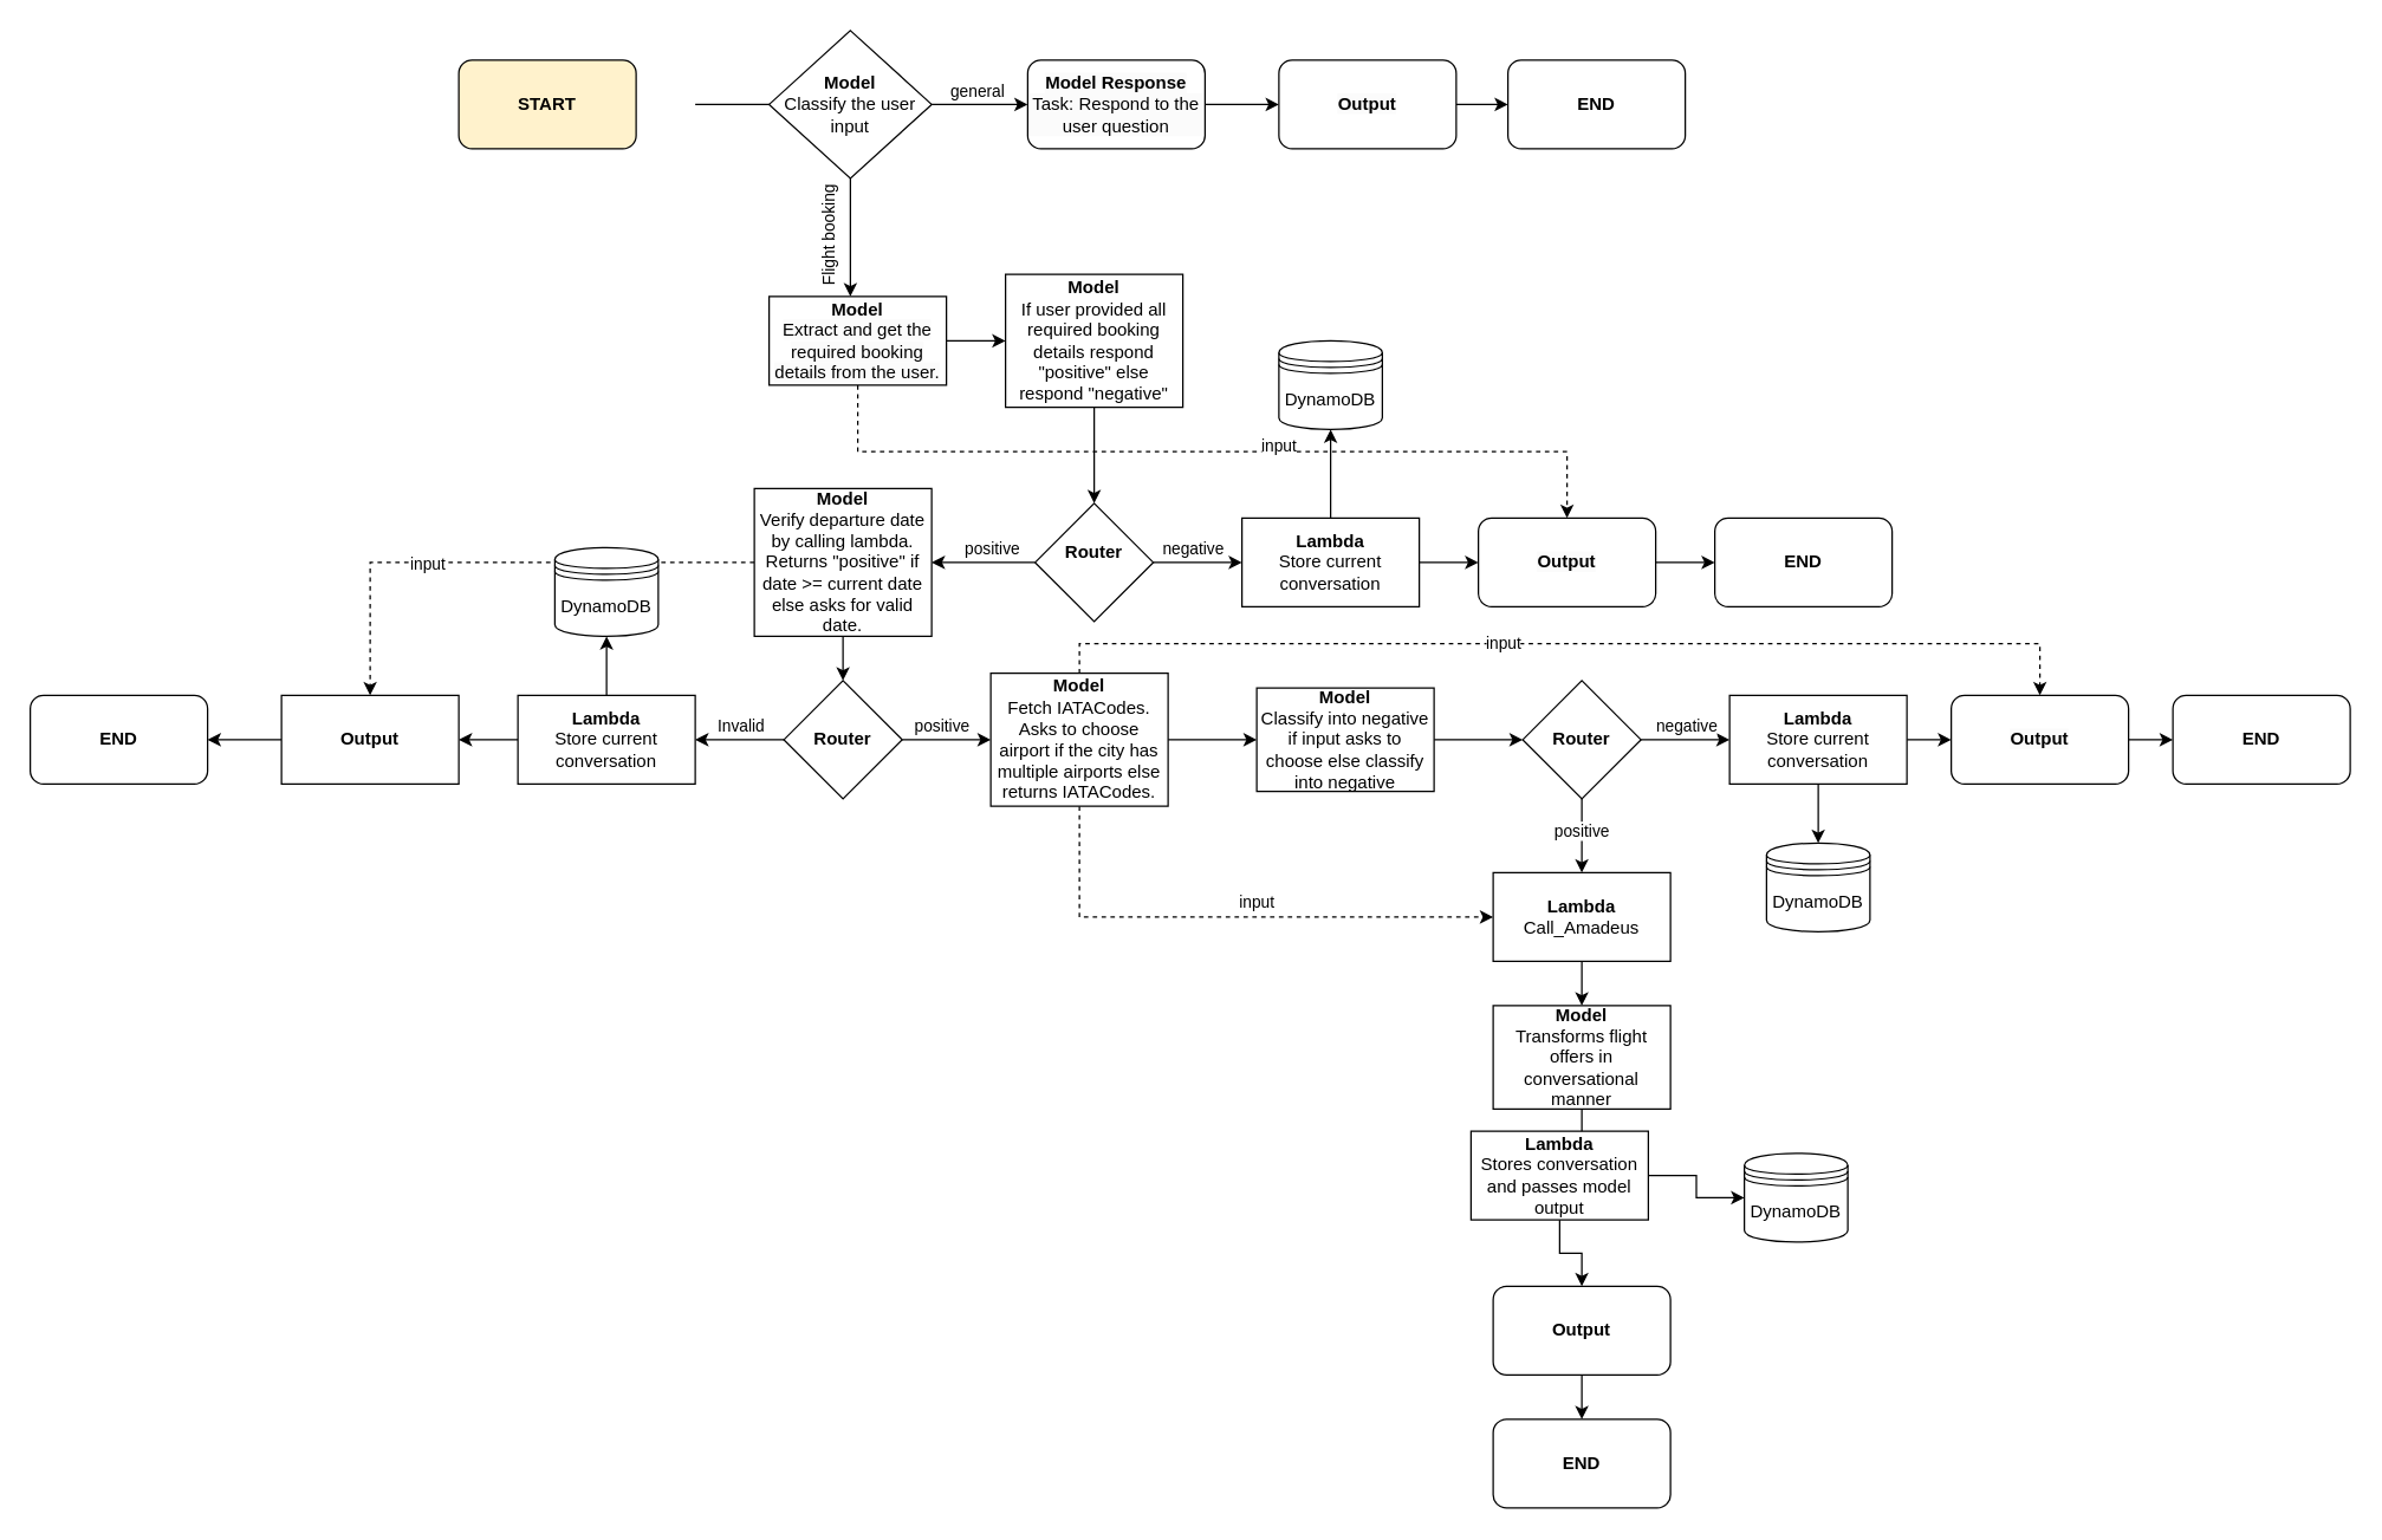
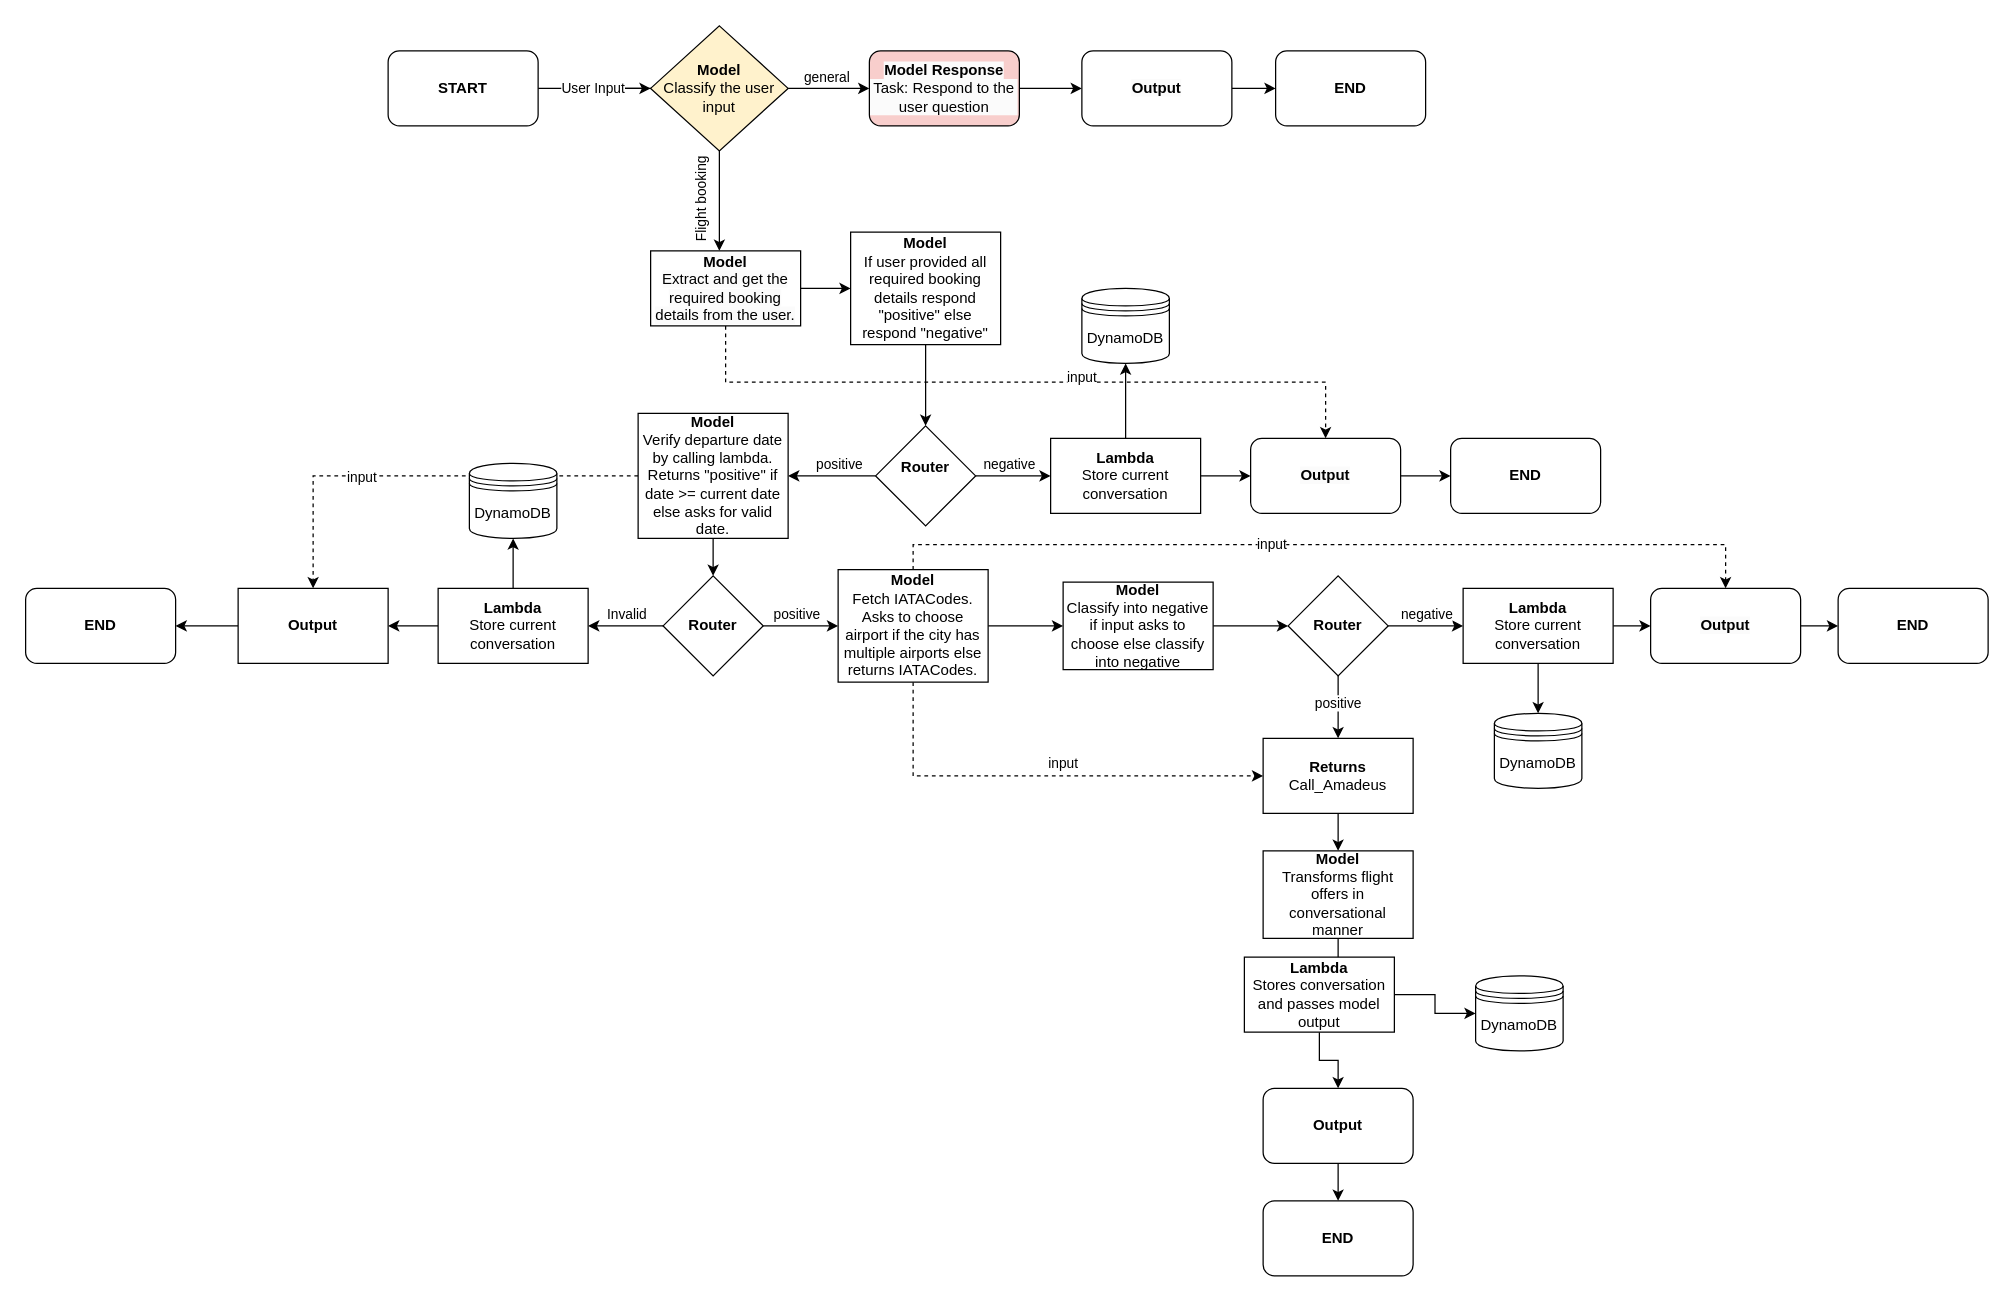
- <mxCell id="12" value="&lt;b&gt;START&lt;/b&gt;" style="rounded=1;whiteSpace=wrap;html=1;fillColor=#fff2cc;" parent="1" vertex="1"><mxGeometry x="310" y="40" width="120" height="60" as="geometry" /></mxCell>
+ <mxCell id="12" value="&lt;b&gt;START&lt;/b&gt;" style="rounded=1;whiteSpace=wrap;html=1;" parent="1" vertex="1"><mxGeometry x="310" y="40" width="120" height="60" as="geometry" /></mxCell>
+ <mxCell id="10" value="" style="edgeStyle=orthogonalEdgeStyle;rounded=0;orthogonalLoop=1;jettySize=auto;html=1;" parent="1" source="12" target="7" edge="1"><mxGeometry relative="1" as="geometry" /></mxCell>
+ <mxCell id="11" value="User Input" style="edgeLabel;html=1;align=center;verticalAlign=middle;resizable=0;points=[];" parent="10" vertex="1" connectable="0"><mxGeometry x="-0.05" y="2" relative="1" as="geometry"><mxPoint y="1" as="offset" /></mxGeometry></mxCell>
- <mxCell id="7" value="&lt;div&gt;&lt;b&gt;Model&lt;/b&gt;&lt;/div&gt;Classify the user input" style="rhombus;whiteSpace=wrap;html=1;" parent="1" vertex="1"><mxGeometry x="520" y="20" width="110" height="100" as="geometry" /></mxCell>
+ <mxCell id="7" value="&lt;div&gt;&lt;b&gt;Model&lt;/b&gt;&lt;/div&gt;Classify the user input" style="rhombus;whiteSpace=wrap;html=1;fillColor=#fff2cc;" parent="1" vertex="1"><mxGeometry x="520" y="20" width="110" height="100" as="geometry" /></mxCell>
- <mxCell id="9" value="&lt;b style=&quot;forced-color-adjust: none; color: rgb(0, 0, 0); font-family: Helvetica; font-size: 12px; font-style: normal; font-variant-ligatures: normal; font-variant-caps: normal; letter-spacing: normal; orphans: 2; text-align: center; text-indent: 0px; text-transform: none; widows: 2; word-spacing: 0px; -webkit-text-stroke-width: 0px; white-space: normal; background-color: rgb(251, 251, 251); text-decoration-thickness: initial; text-decoration-style: initial; text-decoration-color: initial;&quot;&gt;Model Response&lt;/b&gt;&lt;div style=&quot;forced-color-adjust: none; color: rgb(0, 0, 0); font-family: Helvetica; font-size: 12px; font-style: normal; font-variant-ligatures: normal; font-variant-caps: normal; font-weight: 400; letter-spacing: normal; orphans: 2; text-align: center; text-indent: 0px; text-transform: none; widows: 2; word-spacing: 0px; -webkit-text-stroke-width: 0px; white-space: normal; background-color: rgb(251, 251, 251); text-decoration-thickness: initial; text-decoration-style: initial; text-decoration-color: initial;&quot;&gt;Task: Respond to the user question&lt;/div&gt;" style="rounded=1;whiteSpace=wrap;html=1;" parent="1" vertex="1"><mxGeometry x="695" y="40" width="120" height="60" as="geometry" /></mxCell>
+ <mxCell id="9" value="&lt;b style=&quot;forced-color-adjust: none; color: rgb(0, 0, 0); font-family: Helvetica; font-size: 12px; font-style: normal; font-variant-ligatures: normal; font-variant-caps: normal; letter-spacing: normal; orphans: 2; text-align: center; text-indent: 0px; text-transform: none; widows: 2; word-spacing: 0px; -webkit-text-stroke-width: 0px; white-space: normal; background-color: rgb(251, 251, 251); text-decoration-thickness: initial; text-decoration-style: initial; text-decoration-color: initial;&quot;&gt;Model Response&lt;/b&gt;&lt;div style=&quot;forced-color-adjust: none; color: rgb(0, 0, 0); font-family: Helvetica; font-size: 12px; font-style: normal; font-variant-ligatures: normal; font-variant-caps: normal; font-weight: 400; letter-spacing: normal; orphans: 2; text-align: center; text-indent: 0px; text-transform: none; widows: 2; word-spacing: 0px; -webkit-text-stroke-width: 0px; white-space: normal; background-color: rgb(251, 251, 251); text-decoration-thickness: initial; text-decoration-style: initial; text-decoration-color: initial;&quot;&gt;Task: Respond to the user question&lt;/div&gt;" style="rounded=1;whiteSpace=wrap;html=1;fillColor=#f8cecc;" parent="1" vertex="1"><mxGeometry x="695" y="40" width="120" height="60" as="geometry" /></mxCell>
- <mxCell id="65" value="&lt;b&gt;Lambda&lt;/b&gt;&lt;div&gt;Call_Amadeus&lt;/div&gt;" style="whiteSpace=wrap;html=1;" vertex="1" parent="1"><mxGeometry x="1010" y="590" width="120" height="60" as="geometry" /></mxCell>
+ <mxCell id="65" value="&lt;b&gt;Returns&lt;/b&gt;&lt;div&gt;Call_Amadeus&lt;/div&gt;" style="whiteSpace=wrap;html=1;" vertex="1" parent="1"><mxGeometry x="1010" y="590" width="120" height="60" as="geometry" /></mxCell>
